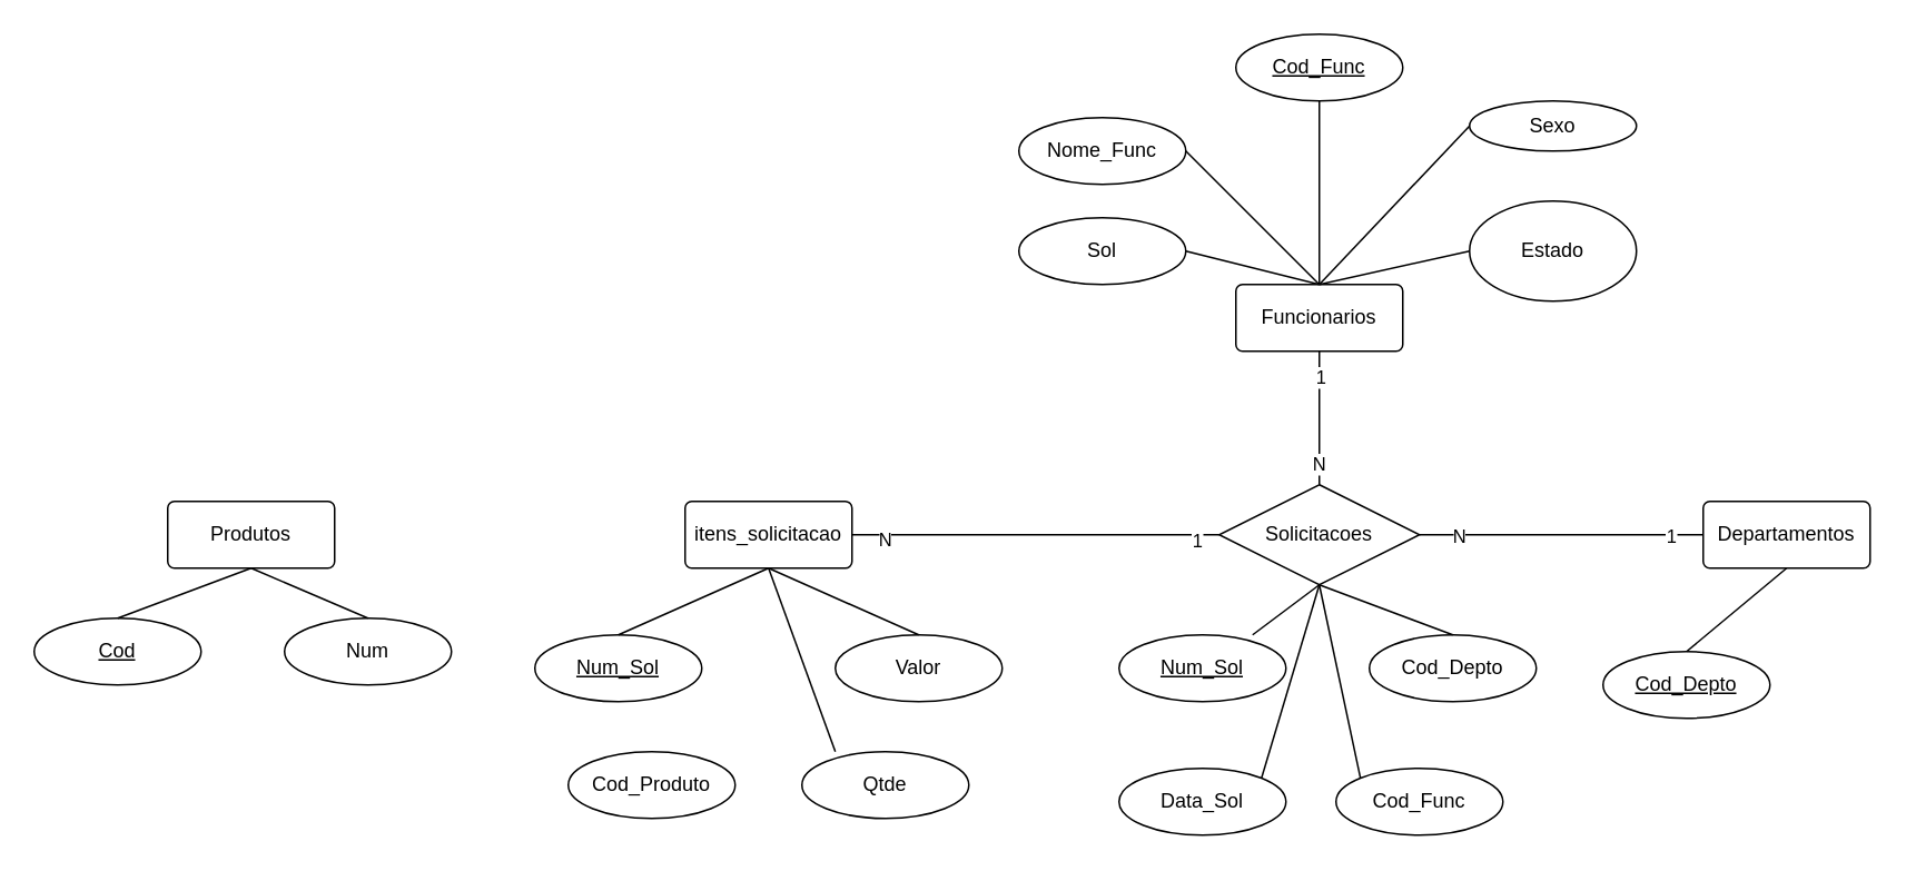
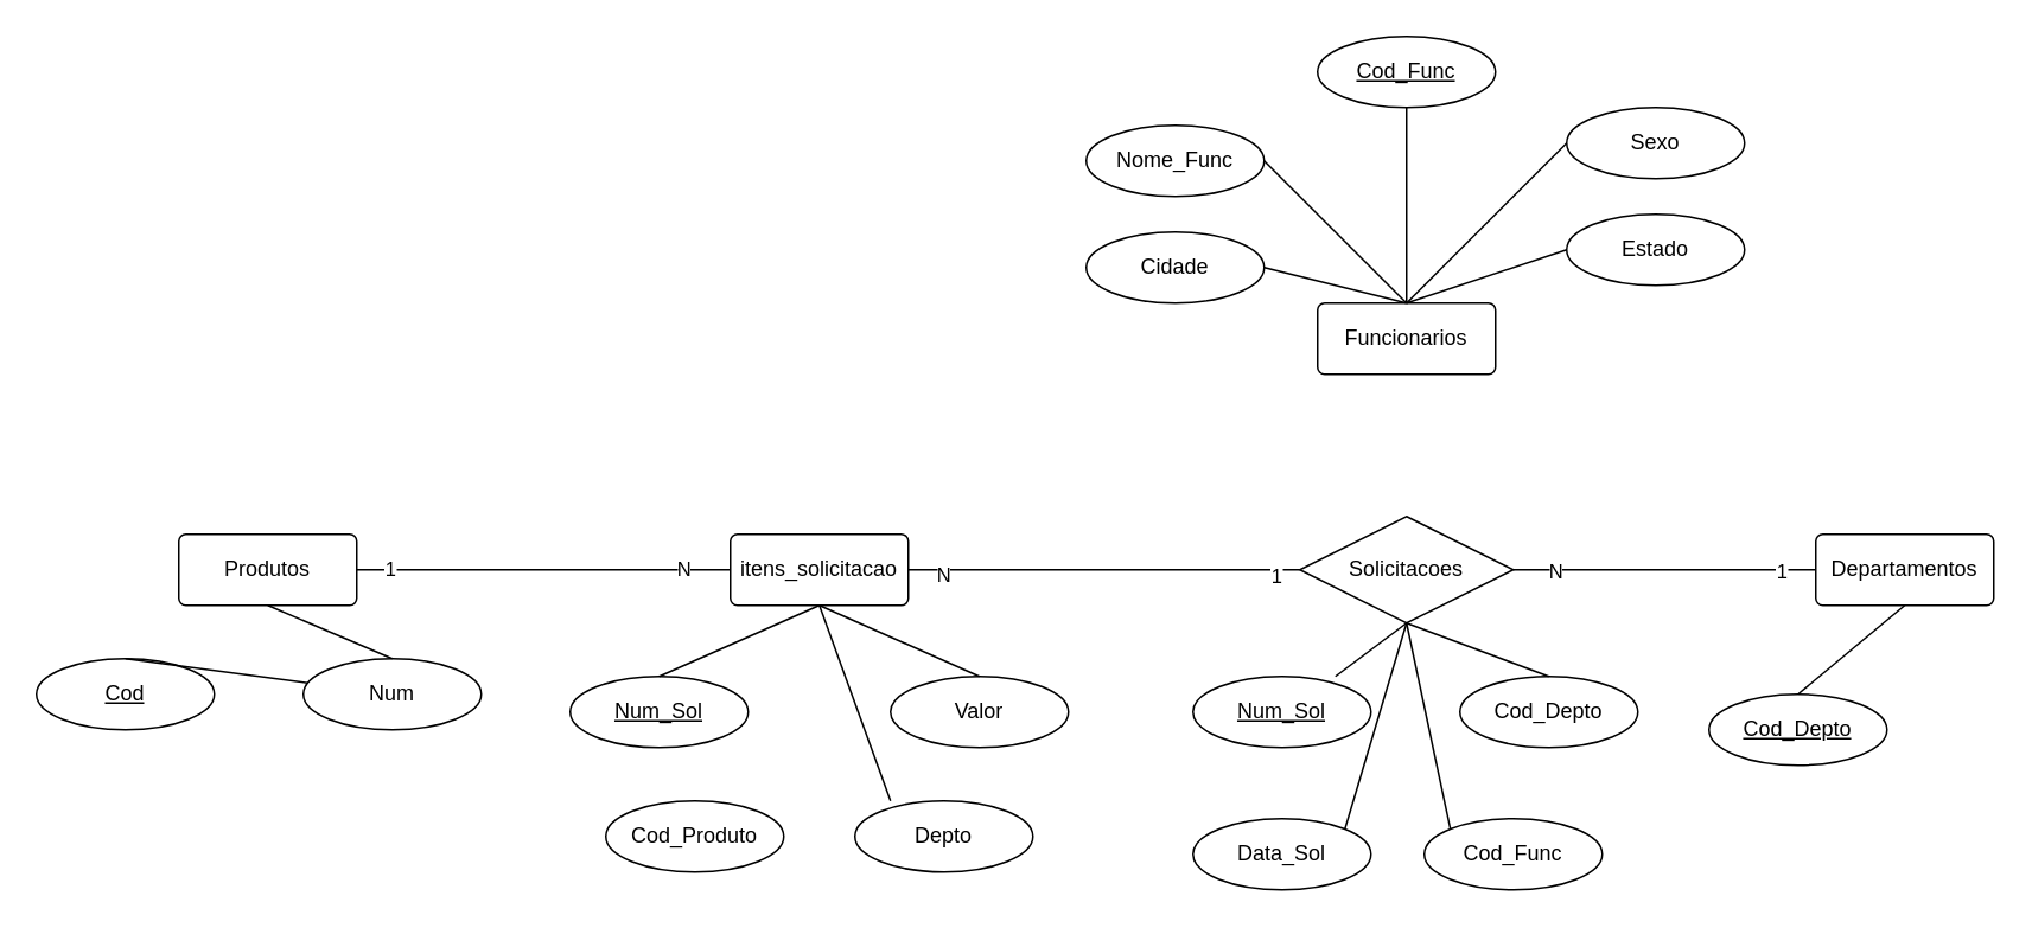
- <mxCell id="25" value="Sexo" style="ellipse;whiteSpace=wrap;html=1;align=center;" vertex="1" parent="1"><mxGeometry x="880" y="60" width="100" height="30" as="geometry" /></mxCell>
+ <mxCell id="25" value="Sexo" style="ellipse;whiteSpace=wrap;html=1;align=center;" vertex="1" parent="1"><mxGeometry x="880" y="60" width="100" height="40" as="geometry" /></mxCell>
- <mxCell id="24" value="Sol" style="ellipse;whiteSpace=wrap;html=1;align=center;" vertex="1" parent="1"><mxGeometry x="610" y="130" width="100" height="40" as="geometry" /></mxCell>
+ <mxCell id="24" value="Cidade" style="ellipse;whiteSpace=wrap;html=1;align=center;" vertex="1" parent="1"><mxGeometry x="610" y="130" width="100" height="40" as="geometry" /></mxCell>
- <mxCell id="22" value="Estado" style="ellipse;whiteSpace=wrap;html=1;align=center;" vertex="1" parent="1"><mxGeometry x="880" y="120" width="100" height="60" as="geometry" /></mxCell>
+ <mxCell id="22" value="Estado" style="ellipse;whiteSpace=wrap;html=1;align=center;" vertex="1" parent="1"><mxGeometry x="880" y="120" width="100" height="40" as="geometry" /></mxCell>
- <mxCell id="34" value="" style="endArrow=none;html=1;rounded=0;entryX=0.5;entryY=1;entryDx=0;entryDy=0;exitX=0.5;exitY=0;exitDx=0;exitDy=0;" edge="1" parent="1" source="2" target="4"><mxGeometry relative="1" as="geometry"><mxPoint x="560" y="330" as="sourcePoint" /><mxPoint x="720" y="330" as="targetPoint" /></mxGeometry></mxCell>
- <mxCell id="35" value="1" style="edgeLabel;html=1;align=center;verticalAlign=middle;resizable=0;points=[];" vertex="1" connectable="0" parent="34"><mxGeometry x="0.625" relative="1" as="geometry"><mxPoint as="offset" /></mxGeometry></mxCell>
- <mxCell id="36" value="N" style="edgeLabel;html=1;align=center;verticalAlign=middle;resizable=0;points=[];" vertex="1" connectable="0" parent="34"><mxGeometry x="-0.675" y="1" relative="1" as="geometry"><mxPoint as="offset" /></mxGeometry></mxCell>
+ <mxCell id="5" style="edgeStyle=orthogonalEdgeStyle;rounded=0;orthogonalLoop=1;jettySize=auto;html=1;exitX=1;exitY=0.5;exitDx=0;exitDy=0;entryX=0;entryY=0.5;entryDx=0;entryDy=0;endArrow=none;endFill=0;" edge="1" parent="1" source="8" target="9"><mxGeometry relative="1" as="geometry" /></mxCell>
+ <mxCell id="6" value="1" style="edgeLabel;html=1;align=center;verticalAlign=middle;resizable=0;points=[];" vertex="1" connectable="0" parent="5"><mxGeometry x="-0.829" y="1" relative="1" as="geometry"><mxPoint as="offset" /></mxGeometry></mxCell>
+ <mxCell id="7" value="N" style="edgeLabel;html=1;align=center;verticalAlign=middle;resizable=0;points=[];" vertex="1" connectable="0" parent="5"><mxGeometry x="0.743" y="1" relative="1" as="geometry"><mxPoint as="offset" /></mxGeometry></mxCell>
- <mxCell id="26" value="" style="endArrow=none;html=1;rounded=0;entryX=0.5;entryY=1;entryDx=0;entryDy=0;exitX=0.5;exitY=0;exitDx=0;exitDy=0;" edge="1" parent="1" source="11" target="8"><mxGeometry relative="1" as="geometry"><mxPoint x="560" y="330" as="sourcePoint" /><mxPoint x="720" y="330" as="targetPoint" /></mxGeometry></mxCell>
+ <mxCell id="26" value="" style="endArrow=none;html=1;rounded=0;exitX=0.5;exitY=0;exitDx=0;exitDy=0;" edge="1" parent="1" source="11" target="10"><mxGeometry relative="1" as="geometry"><mxPoint x="560" y="330" as="sourcePoint" /><mxPoint x="720" y="330" as="targetPoint" /></mxGeometry></mxCell>
- <mxCell id="13" value="Qtde" style="ellipse;whiteSpace=wrap;html=1;align=center;" vertex="1" parent="1"><mxGeometry x="480" y="450" width="100" height="40" as="geometry" /></mxCell>
+ <mxCell id="13" value="Depto" style="ellipse;whiteSpace=wrap;html=1;align=center;" vertex="1" parent="1"><mxGeometry x="480" y="450" width="100" height="40" as="geometry" /></mxCell>
